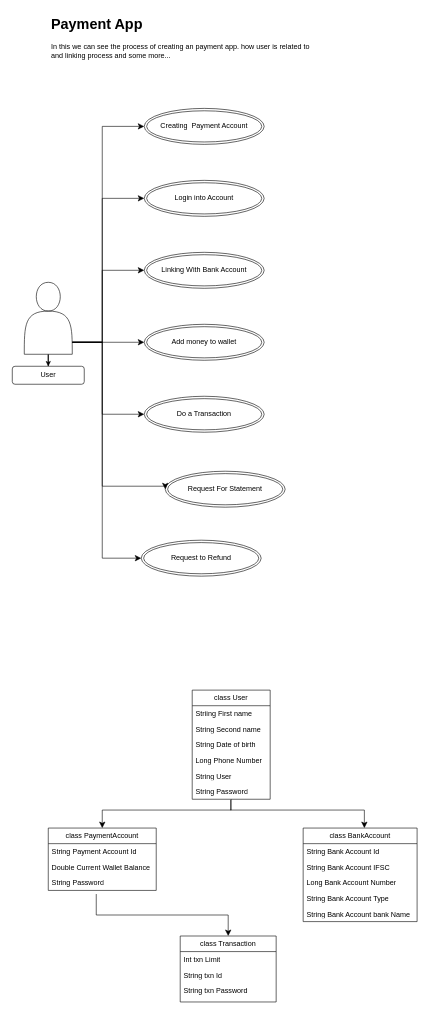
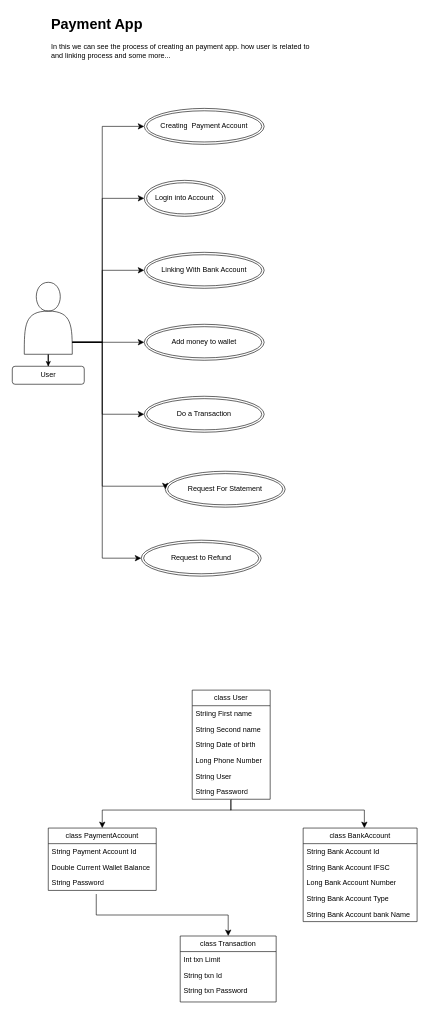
- <mxCell id="28" value="Login into Account" style="ellipse;shape=doubleEllipse;whiteSpace=wrap;html=1;" vertex="1" parent="1"><mxGeometry x="240" y="300" width="200" height="60" as="geometry" /></mxCell>
+ <mxCell id="28" value="Login into Account" style="ellipse;shape=doubleEllipse;whiteSpace=wrap;html=1;" vertex="1" parent="1"><mxGeometry x="240" y="300" width="135" height="60" as="geometry" /></mxCell>
